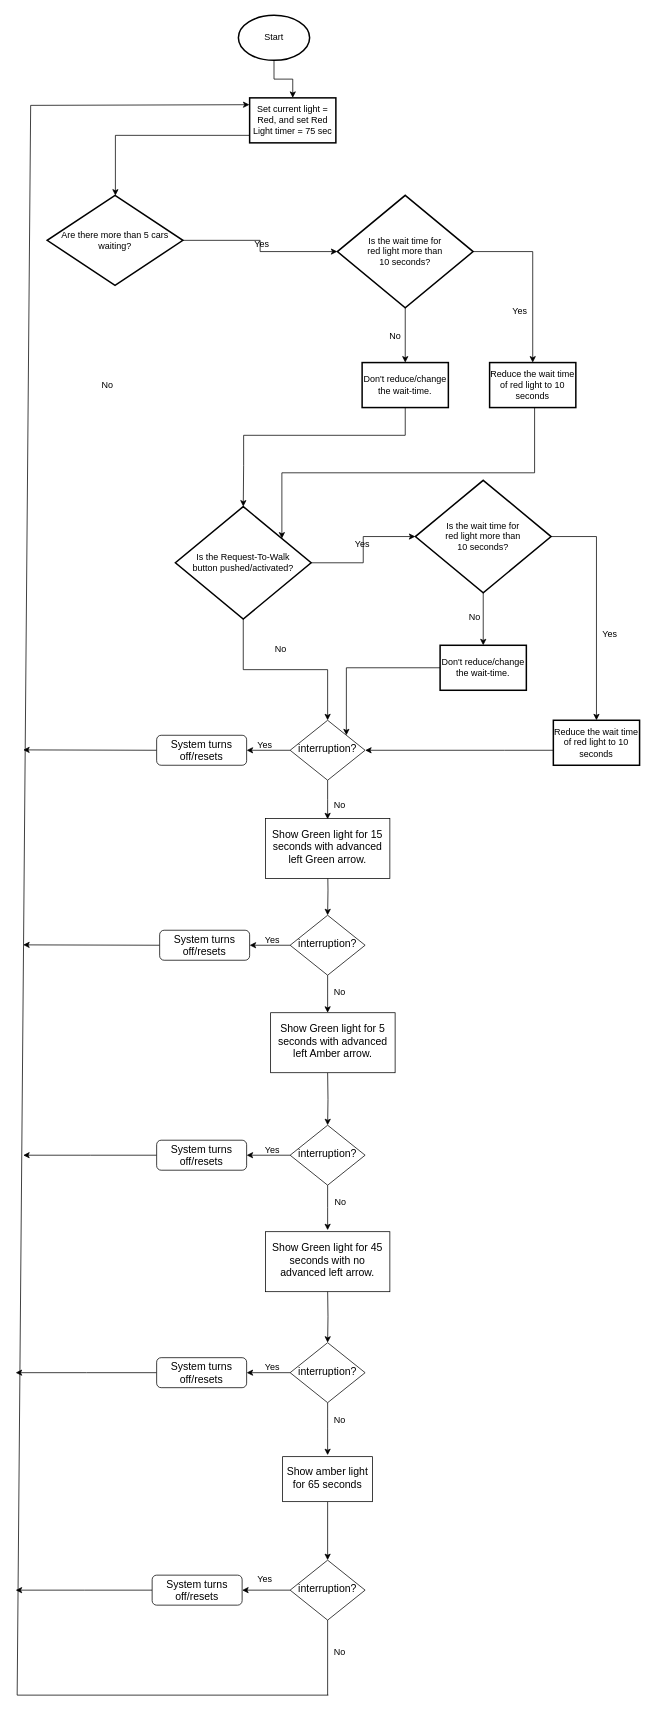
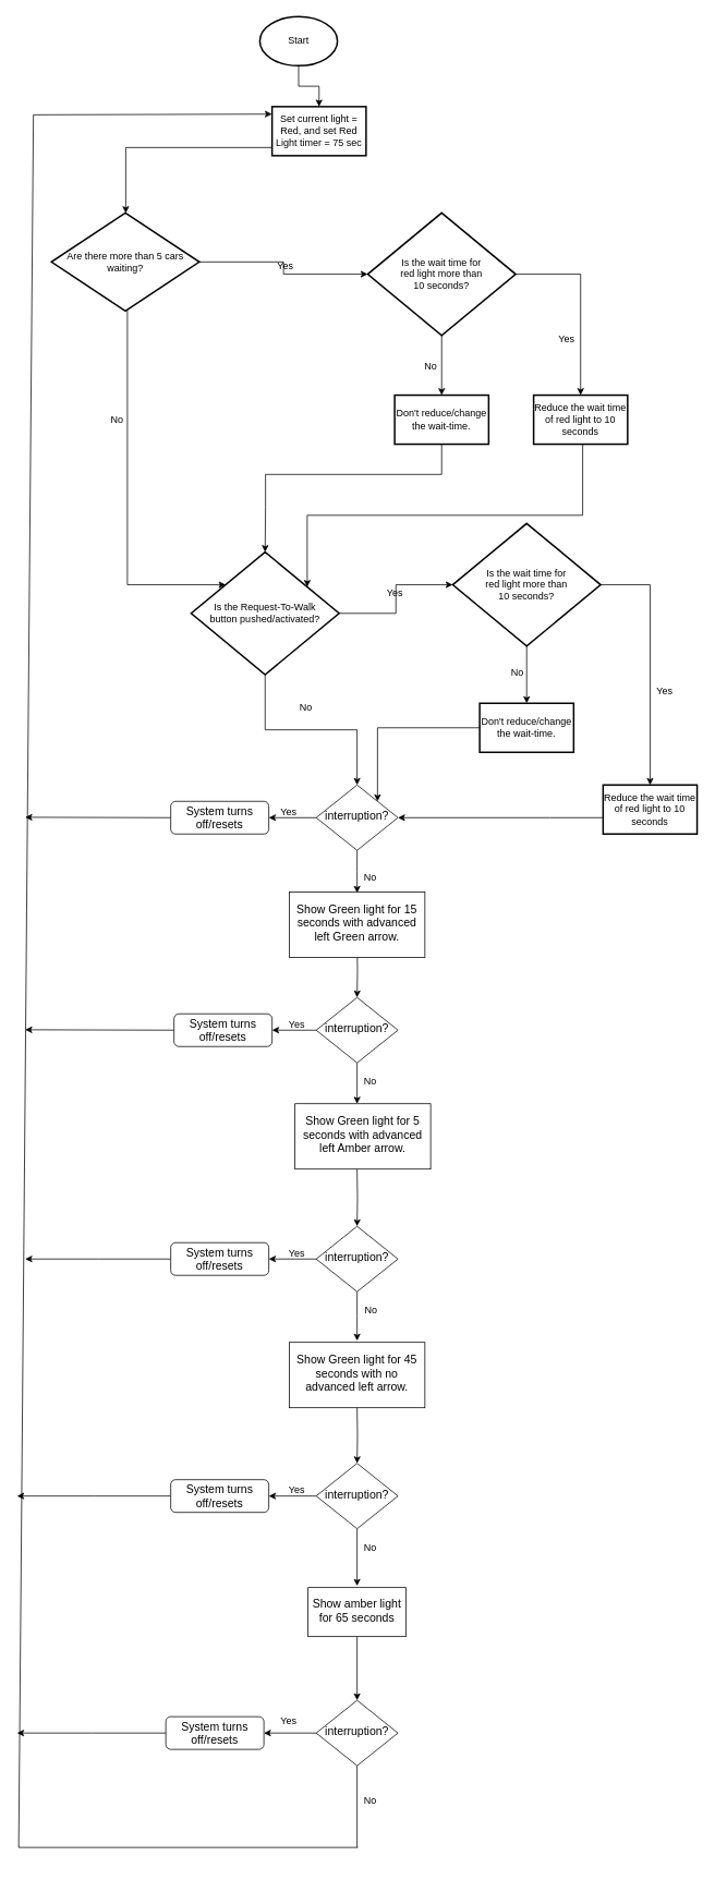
+ <mxCell id="6" value="" style="edgeStyle=orthogonalEdgeStyle;rounded=0;orthogonalLoop=1;jettySize=auto;html=1;" parent="1" source="8" target="12" edge="1"><mxGeometry relative="1" as="geometry"><Array as="points"><mxPoint x="155" y="715" /></Array></mxGeometry></mxCell>
